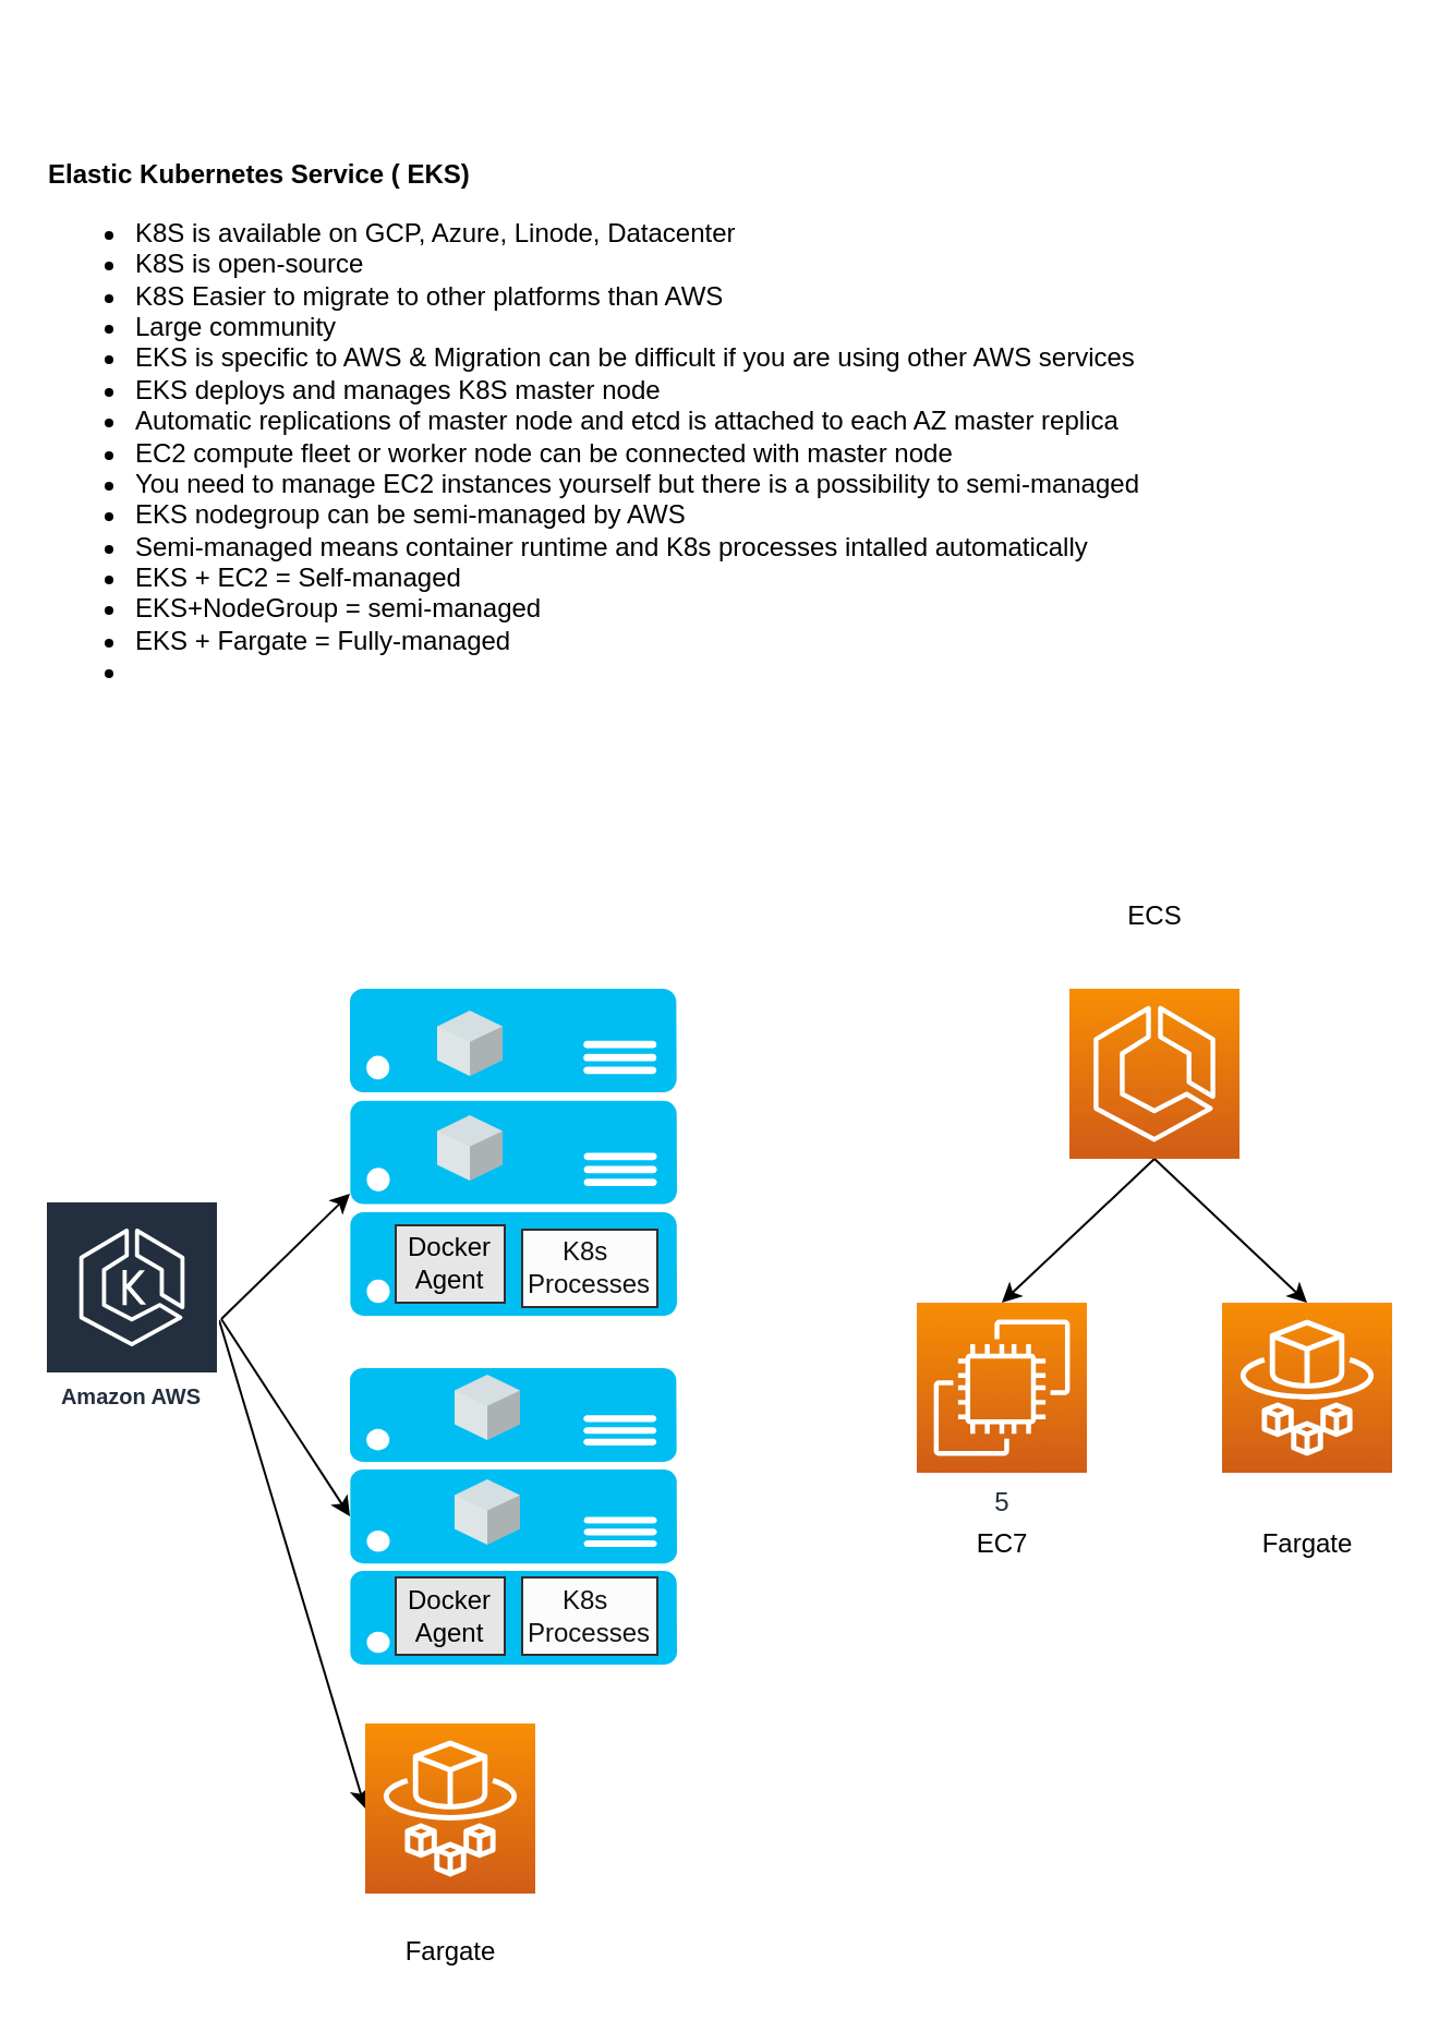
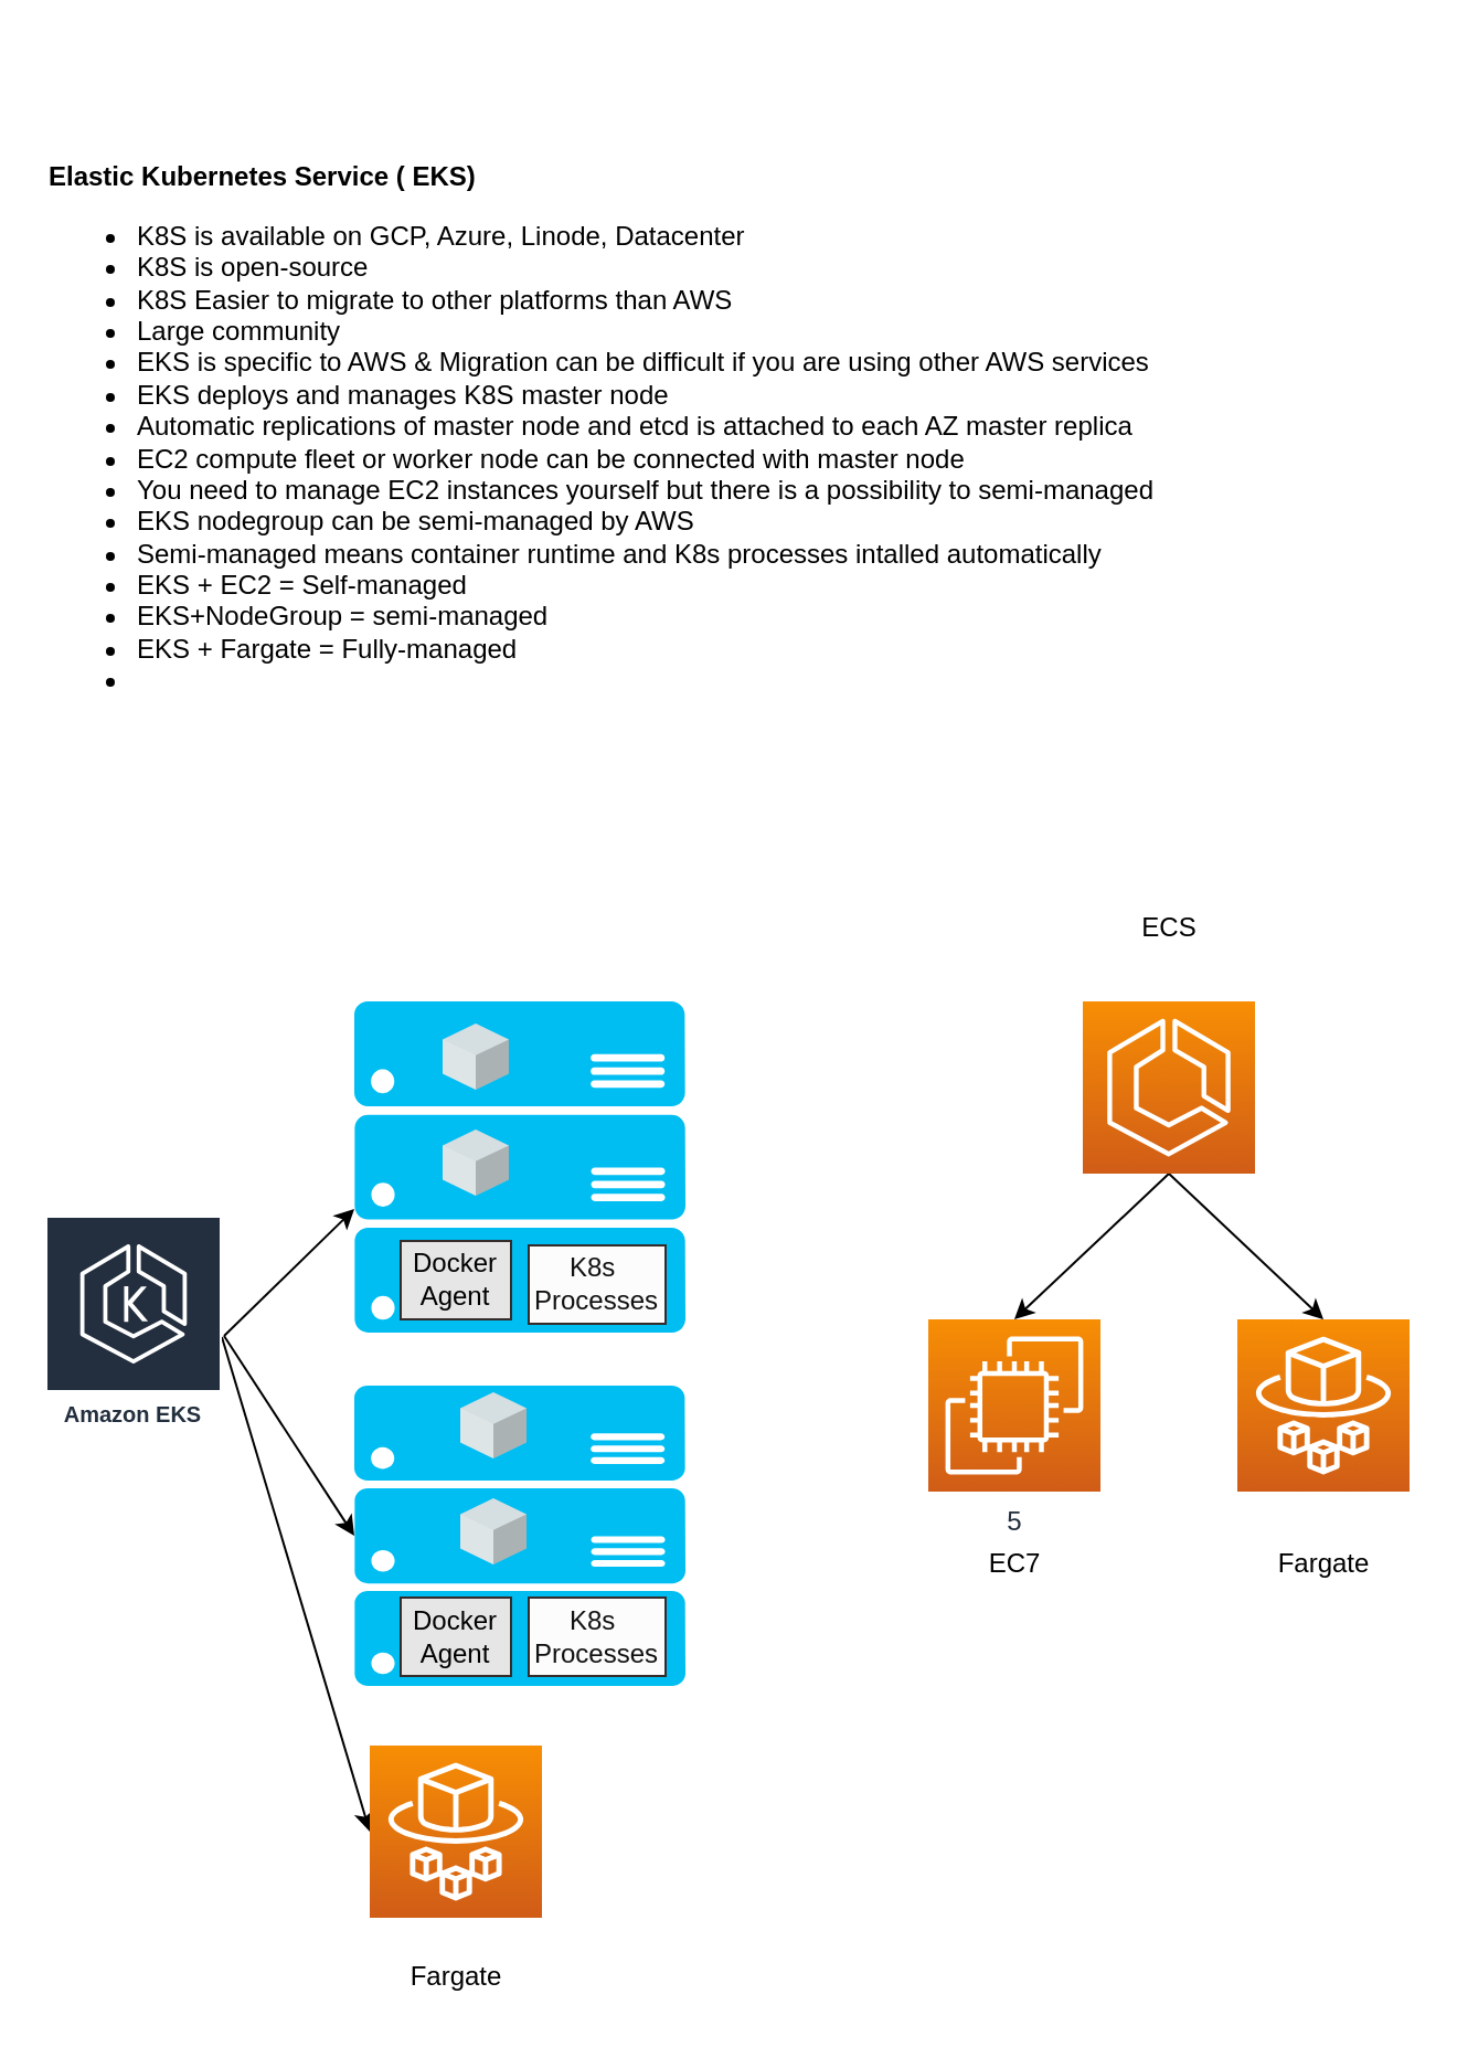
- <mxCell id="26" value="Amazon AWS" style="sketch=0;outlineConnect=0;fontColor=#232F3E;gradientColor=none;strokeColor=#ffffff;fillColor=#232F3E;dashed=0;verticalLabelPosition=middle;verticalAlign=bottom;align=center;html=1;whiteSpace=wrap;fontSize=10;fontStyle=1;spacing=3;shape=mxgraph.aws4.productIcon;prIcon=mxgraph.aws4.eks;" vertex="1" parent="1"><mxGeometry x="20" y="550" width="80" height="100" as="geometry" /></mxCell>
+ <mxCell id="26" value="Amazon EKS" style="sketch=0;outlineConnect=0;fontColor=#232F3E;gradientColor=none;strokeColor=#ffffff;fillColor=#232F3E;dashed=0;verticalLabelPosition=middle;verticalAlign=bottom;align=center;html=1;whiteSpace=wrap;fontSize=10;fontStyle=1;spacing=3;shape=mxgraph.aws4.productIcon;prIcon=mxgraph.aws4.eks;" vertex="1" parent="1"><mxGeometry x="20" y="550" width="80" height="100" as="geometry" /></mxCell>
